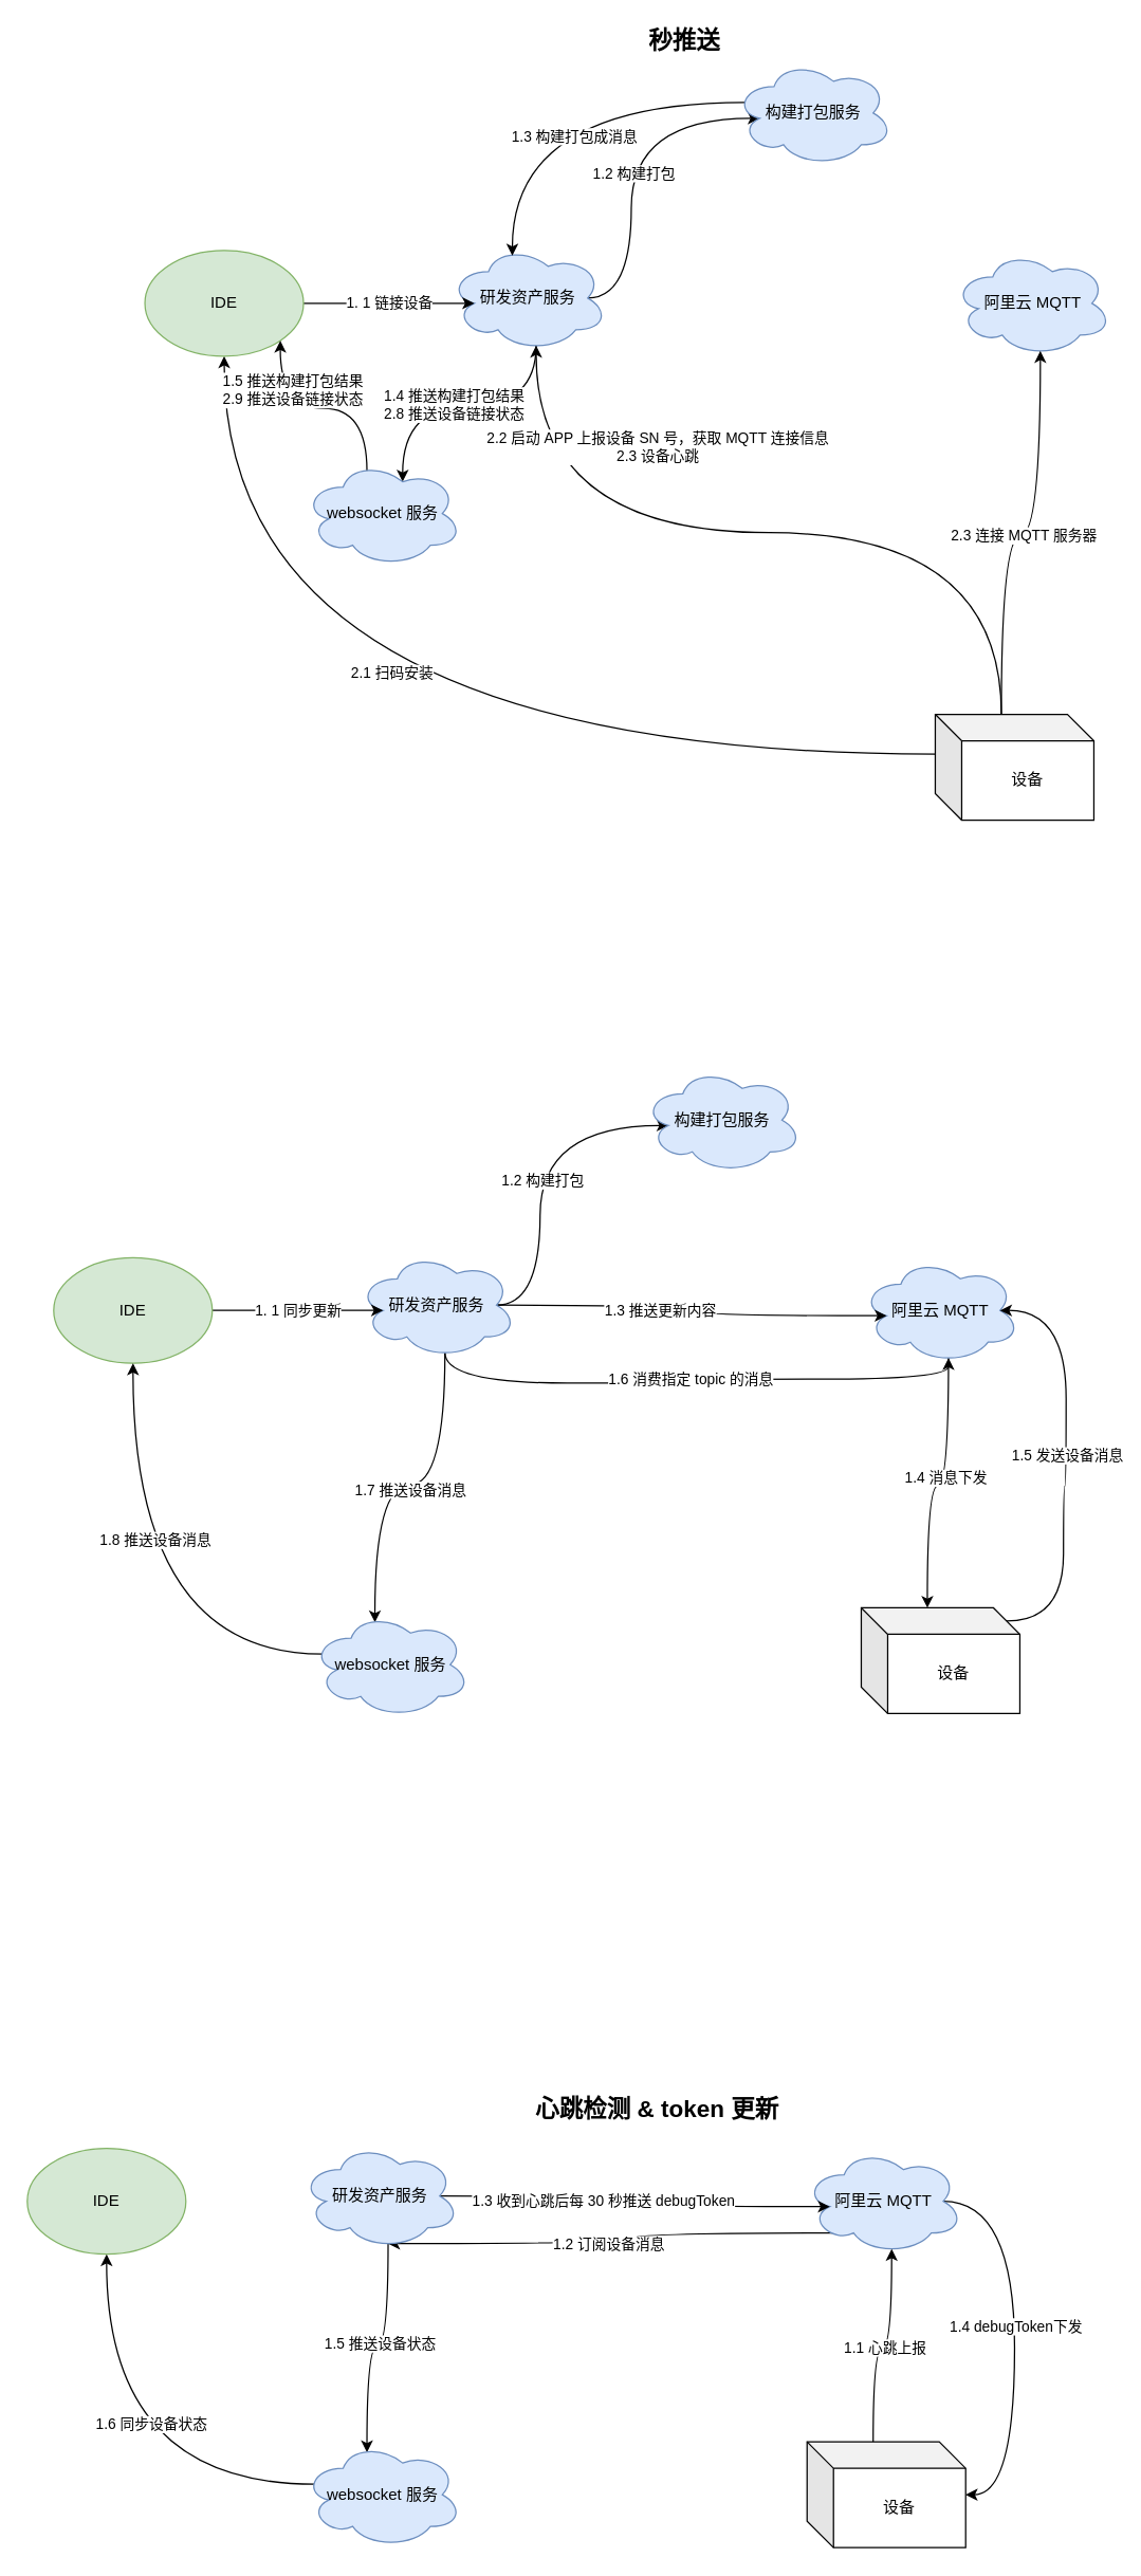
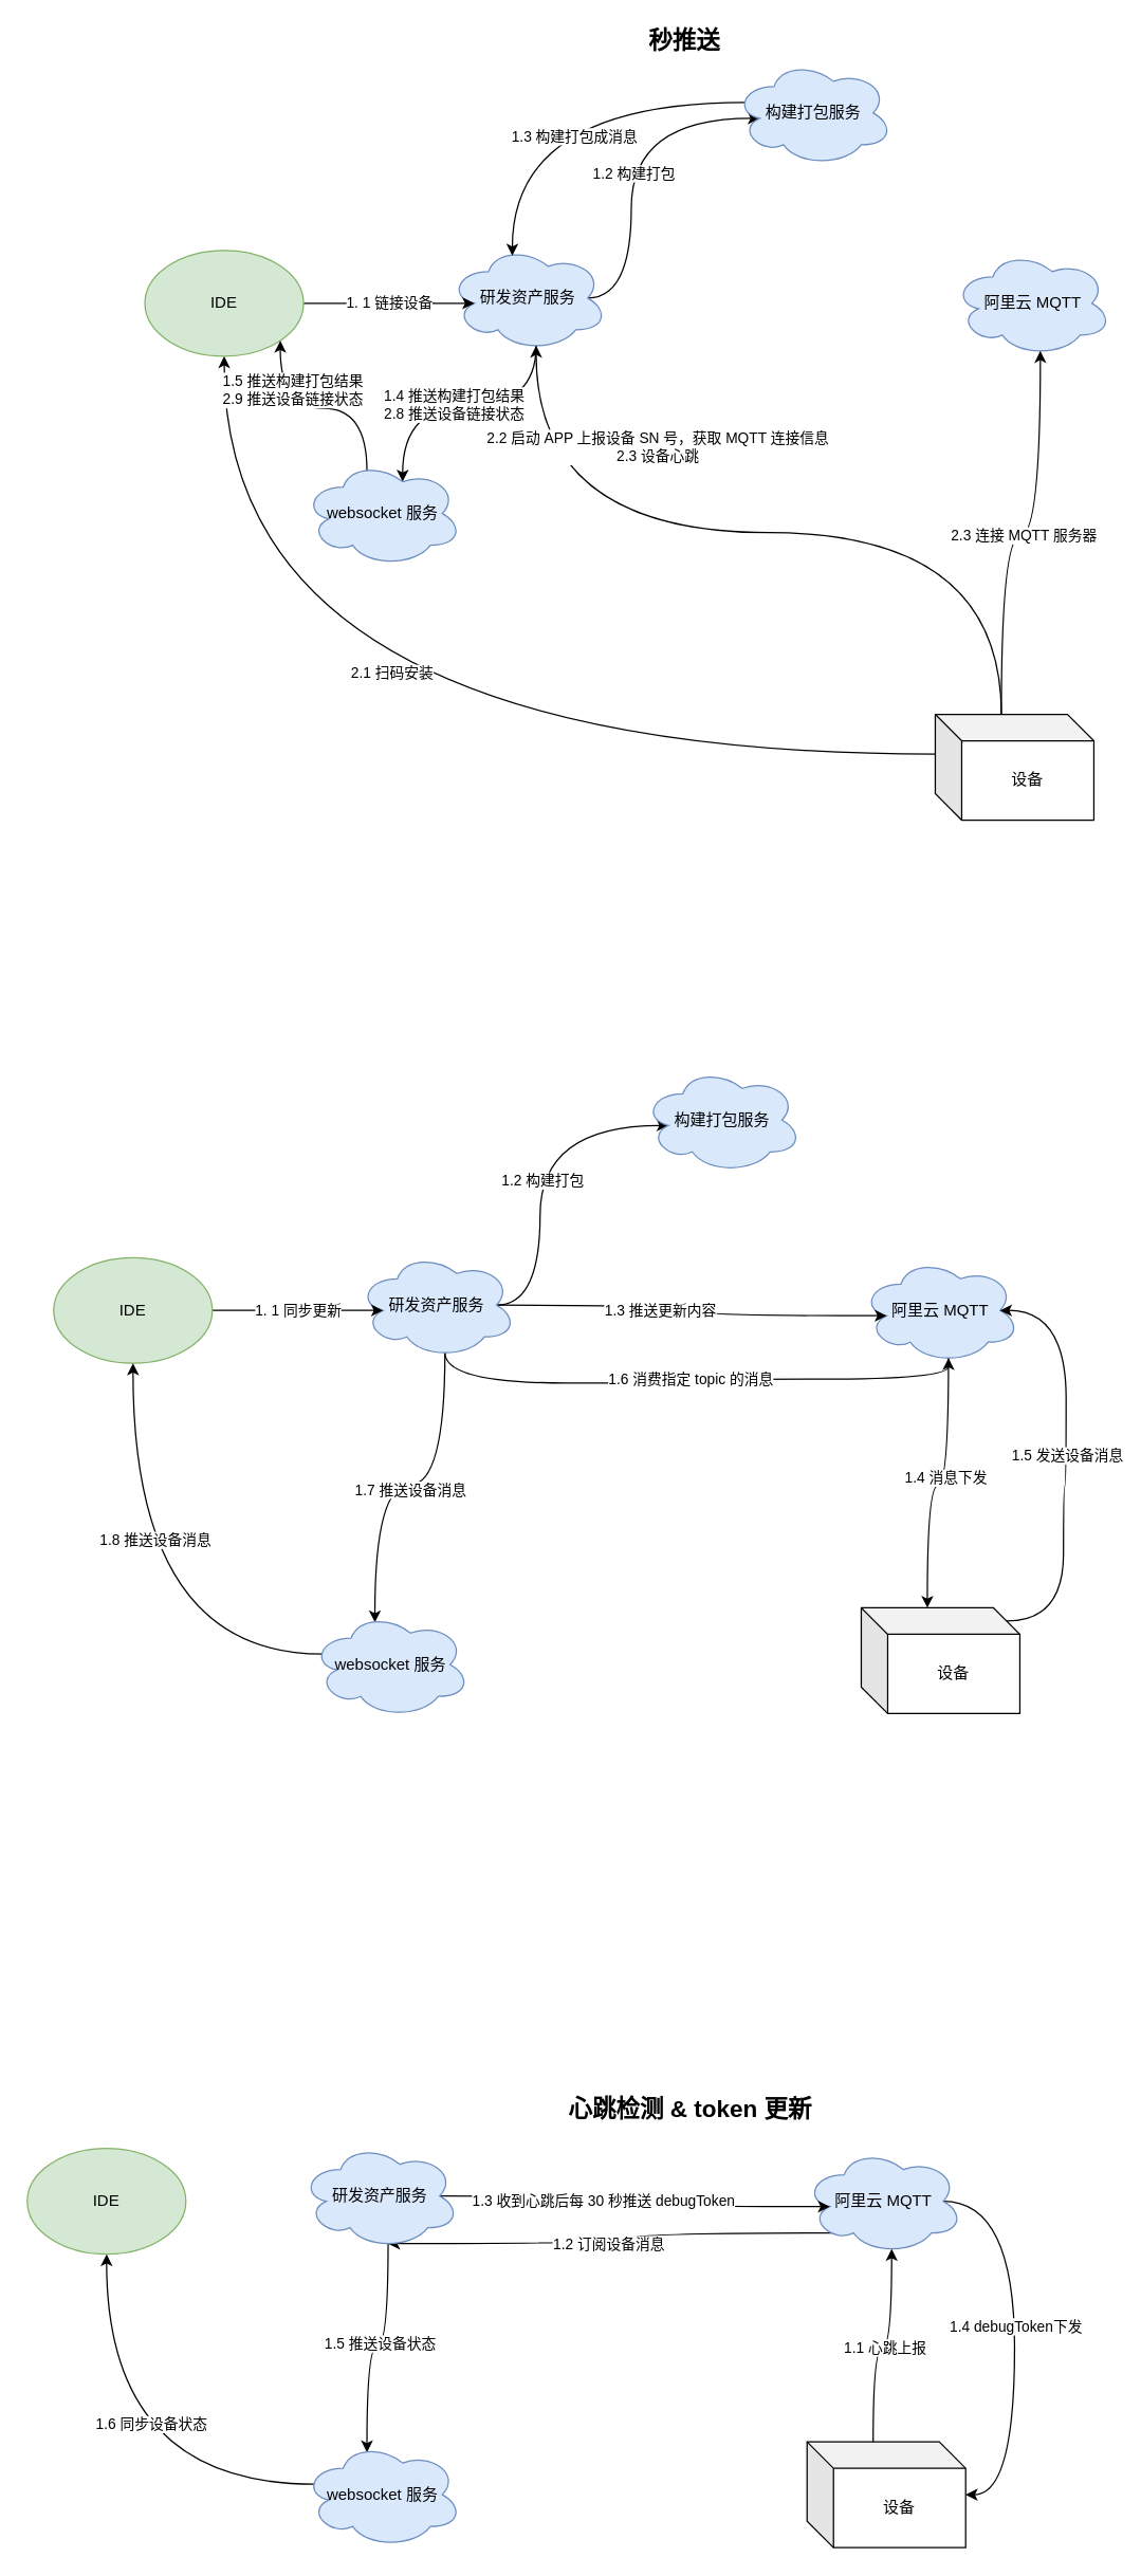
- <mxCell id="48" value="&lt;h2&gt;&lt;b&gt;心跳检测 &amp;amp; token 更新&lt;/b&gt;&lt;/h2&gt;" style="text;html=1;strokeColor=none;fillColor=none;align=center;verticalAlign=middle;whiteSpace=wrap;rounded=0;" parent="1" vertex="1"><mxGeometry x="384" y="1588" width="226" height="16" as="geometry" /></mxCell>
+ <mxCell id="48" value="&lt;h2&gt;&lt;b&gt;心跳检测 &amp;amp; token 更新&lt;/b&gt;&lt;/h2&gt;" style="text;html=1;strokeColor=none;fillColor=none;align=center;verticalAlign=middle;whiteSpace=wrap;rounded=0;" parent="1" vertex="1"><mxGeometry x="409" y="1588" width="226" height="16" as="geometry" /></mxCell>
